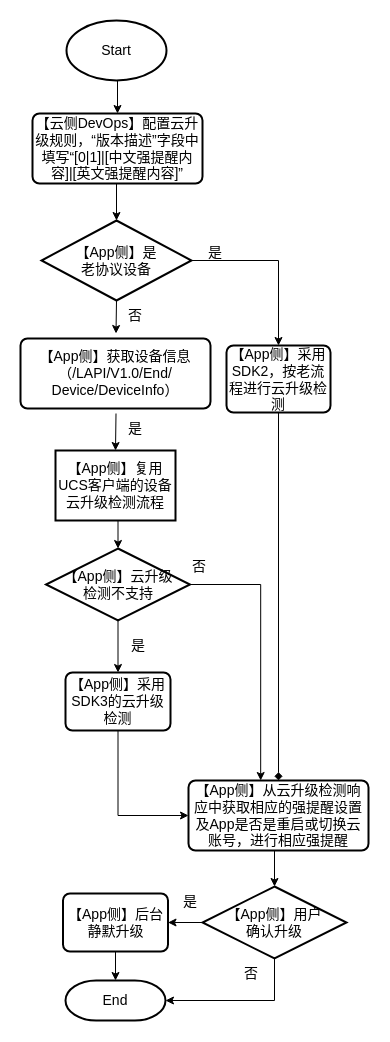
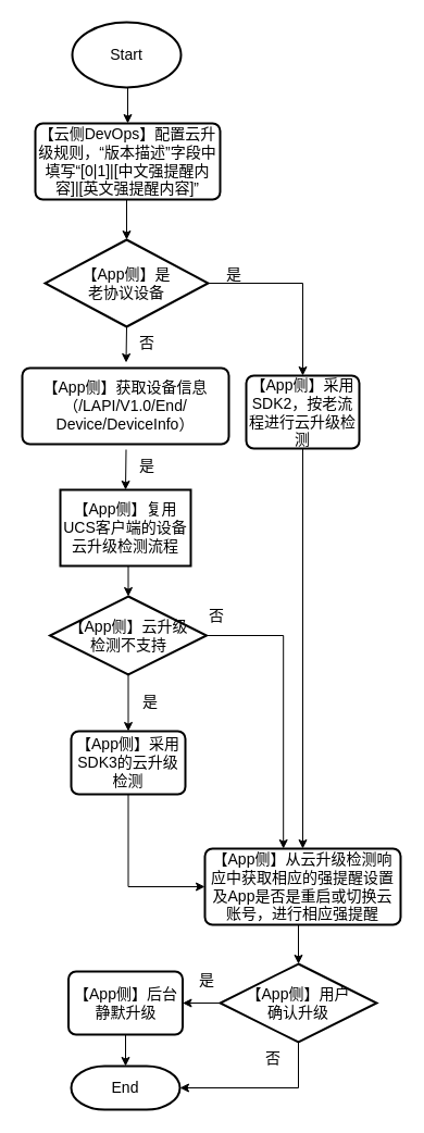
- <mxCell id="7" style="edgeStyle=orthogonalEdgeStyle;rounded=0;orthogonalLoop=1;jettySize=auto;html=1;exitX=0.5;exitY=1;exitDx=0;exitDy=0;fontSize=14;endArrow=diamond;" parent="1" source="8" target="21" edge="1"><mxGeometry relative="1" as="geometry" /></mxCell>
+ <mxCell id="7" style="edgeStyle=orthogonalEdgeStyle;rounded=0;orthogonalLoop=1;jettySize=auto;html=1;exitX=0.5;exitY=1;exitDx=0;exitDy=0;fontSize=14;" parent="1" source="8" target="21" edge="1"><mxGeometry relative="1" as="geometry" /></mxCell>
